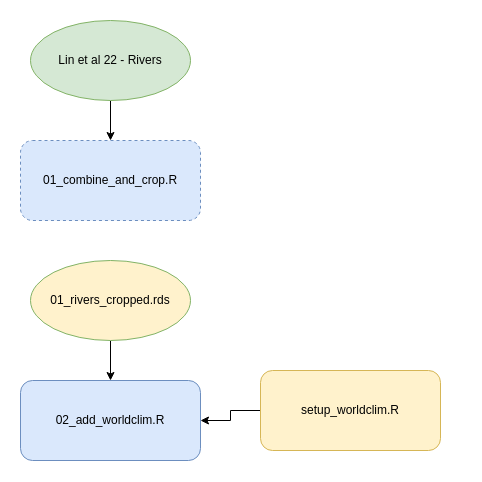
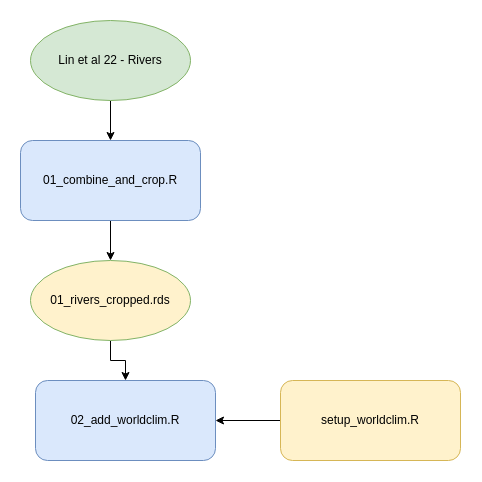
- <mxCell id="5" value="01_combine_and_crop.R" style="rounded=1;whiteSpace=wrap;html=1;fillColor=#dae8fc;strokeColor=#6c8ebf;dashed=1;" vertex="1" parent="1"><mxGeometry x="20" y="140" width="180" height="80" as="geometry" /></mxCell>
+ <mxCell id="5" value="01_combine_and_crop.R" style="rounded=1;whiteSpace=wrap;html=1;fillColor=#dae8fc;strokeColor=#6c8ebf;" vertex="1" parent="1"><mxGeometry x="20" y="140" width="180" height="80" as="geometry" /></mxCell>
+ <mxCell id="4" style="edgeStyle=orthogonalEdgeStyle;rounded=0;orthogonalLoop=1;jettySize=auto;html=1;entryX=0.5;entryY=0;entryDx=0;entryDy=0;" edge="1" parent="1" source="5" target="7"><mxGeometry relative="1" as="geometry" /></mxCell>
- <mxCell id="10" value="setup_worldclim.R" style="rounded=1;whiteSpace=wrap;html=1;fillColor=#fff2cc;strokeColor=#d6b656;" vertex="1" parent="1"><mxGeometry x="260" y="370" width="180" height="80" as="geometry" /></mxCell>
+ <mxCell id="10" value="setup_worldclim.R" style="rounded=1;whiteSpace=wrap;html=1;fillColor=#fff2cc;strokeColor=#d6b656;" vertex="1" parent="1"><mxGeometry x="280" y="380" width="180" height="80" as="geometry" /></mxCell>
- <mxCell id="8" value="02_add_worldclim.R" style="rounded=1;whiteSpace=wrap;html=1;fillColor=#dae8fc;strokeColor=#6c8ebf;" vertex="1" parent="1"><mxGeometry x="20" y="380" width="180" height="80" as="geometry" /></mxCell>
+ <mxCell id="8" value="02_add_worldclim.R" style="rounded=1;whiteSpace=wrap;html=1;fillColor=#dae8fc;strokeColor=#6c8ebf;" vertex="1" parent="1"><mxGeometry x="35" y="380" width="180" height="80" as="geometry" /></mxCell>
